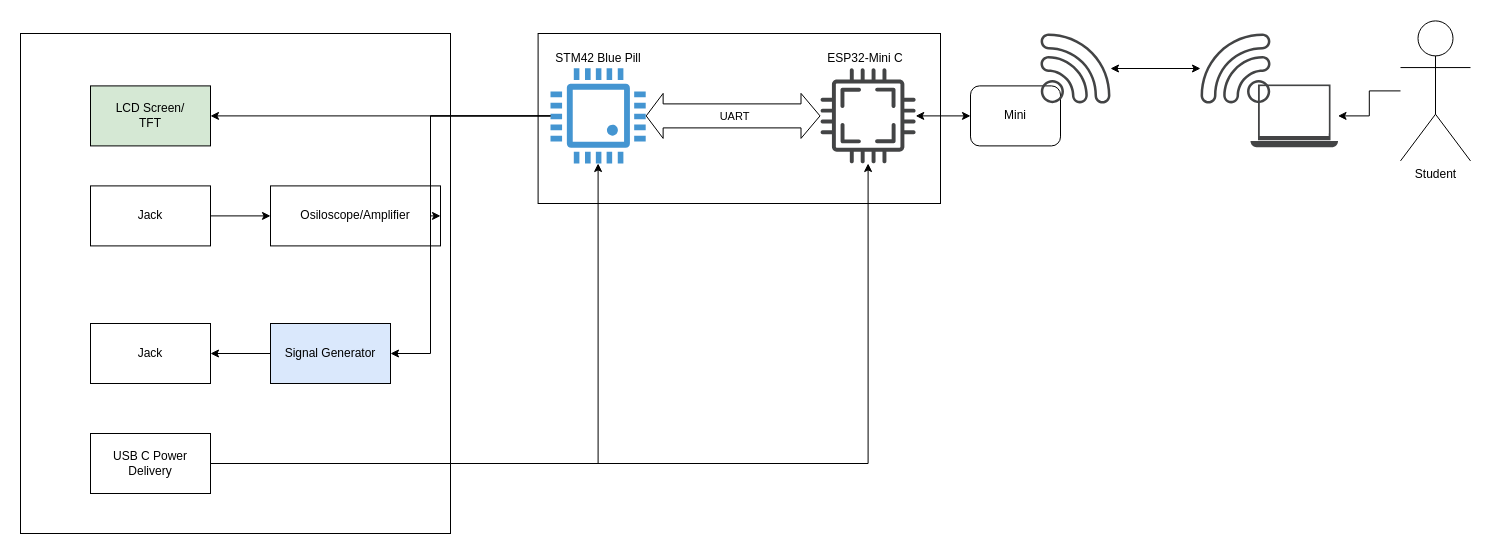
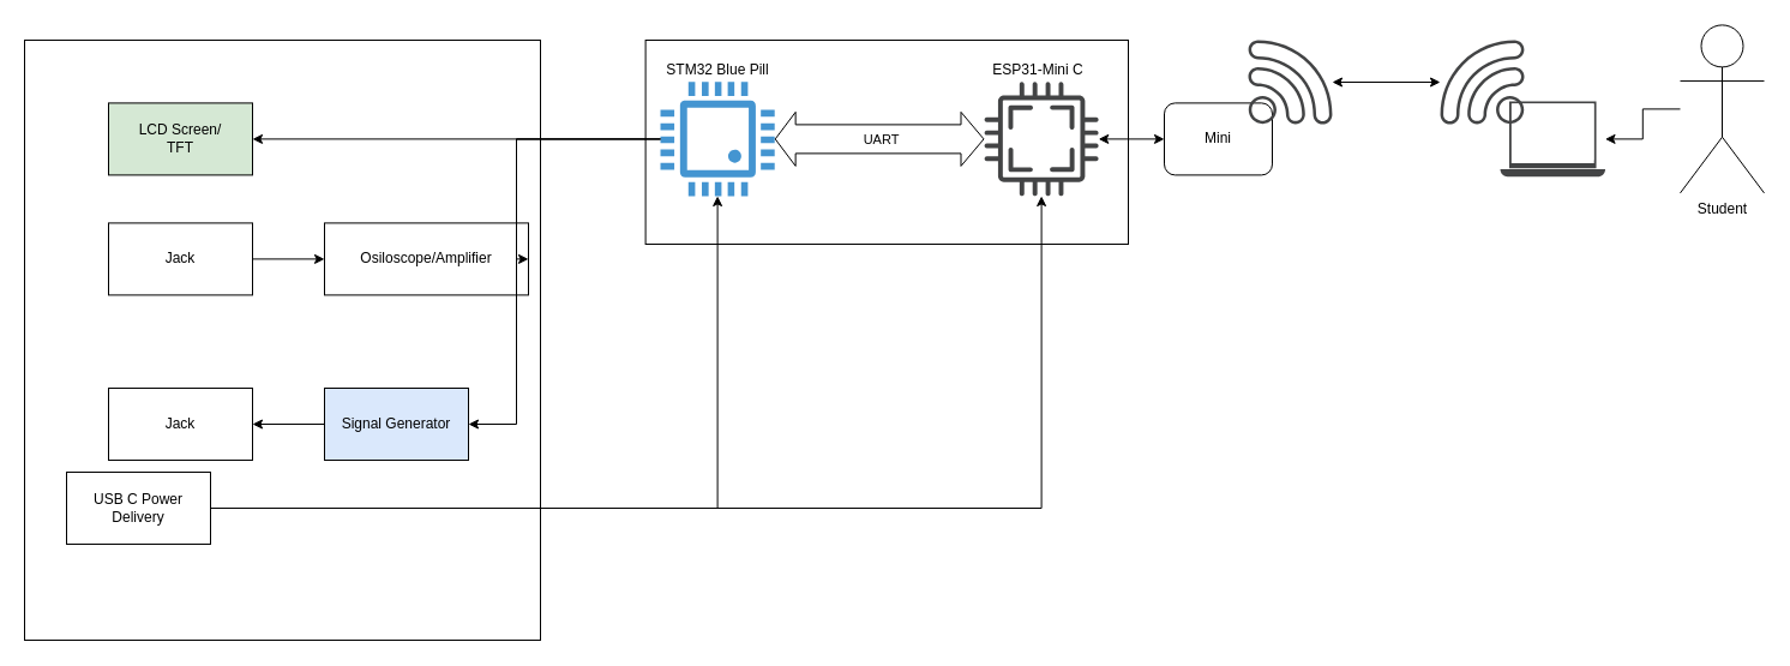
- <mxCell id="10" value="STM42 Blue Pill" style="text;html=1;align=center;verticalAlign=middle;whiteSpace=wrap;rounded=0;" vertex="1" parent="1"><mxGeometry x="547.6" y="43" width="100" height="30" as="geometry" /></mxCell>
+ <mxCell id="10" value="STM32 Blue Pill" style="text;html=1;align=center;verticalAlign=middle;whiteSpace=wrap;rounded=0;" vertex="1" parent="1"><mxGeometry x="547.6" y="43" width="100" height="30" as="geometry" /></mxCell>
- <mxCell id="11" value="ESP32-Mini C" style="text;html=1;align=center;verticalAlign=middle;whiteSpace=wrap;rounded=0;" vertex="1" parent="1"><mxGeometry x="815.2" y="43" width="100" height="30" as="geometry" /></mxCell>
+ <mxCell id="11" value="ESP31-Mini C" style="text;html=1;align=center;verticalAlign=middle;whiteSpace=wrap;rounded=0;" vertex="1" parent="1"><mxGeometry x="815.2" y="43" width="100" height="30" as="geometry" /></mxCell>
- <mxCell id="29" value="USB C Power Delivery" style="rounded=0;whiteSpace=wrap;html=1;" vertex="1" parent="1"><mxGeometry x="90" y="433" width="120" height="60" as="geometry" /></mxCell>
+ <mxCell id="29" value="USB C Power Delivery" style="rounded=0;whiteSpace=wrap;html=1;" vertex="1" parent="1"><mxGeometry x="55" y="393" width="120" height="60" as="geometry" /></mxCell>
